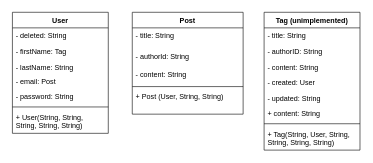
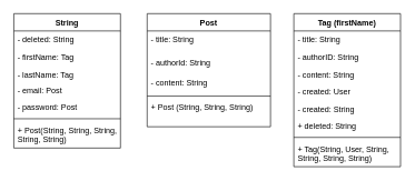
- <mxCell id="2" value="User" style="swimlane;fontStyle=1;align=center;verticalAlign=top;childLayout=stackLayout;horizontal=1;startSize=26;horizontalStack=0;resizeParent=1;resizeParentMax=0;resizeLast=0;collapsible=1;marginBottom=0;" parent="1" vertex="1"><mxGeometry x="20" y="20" width="160" height="202" as="geometry" /></mxCell>
+ <mxCell id="2" value="String" style="swimlane;fontStyle=1;align=center;verticalAlign=top;childLayout=stackLayout;horizontal=1;startSize=26;horizontalStack=0;resizeParent=1;resizeParentMax=0;resizeLast=0;collapsible=1;marginBottom=0;" parent="1" vertex="1"><mxGeometry x="20" y="20" width="160" height="202" as="geometry" /></mxCell>
- <mxCell id="16" value="Tag (unimplemented)" style="swimlane;fontStyle=1;align=center;verticalAlign=top;childLayout=stackLayout;horizontal=1;startSize=26;horizontalStack=0;resizeParent=1;resizeParentMax=0;resizeLast=0;collapsible=1;marginBottom=0;" parent="1" vertex="1"><mxGeometry x="440" y="20" width="160" height="230" as="geometry" /></mxCell>
+ <mxCell id="16" value="Tag (firstName)" style="swimlane;fontStyle=1;align=center;verticalAlign=top;childLayout=stackLayout;horizontal=1;startSize=26;horizontalStack=0;resizeParent=1;resizeParentMax=0;resizeLast=0;collapsible=1;marginBottom=0;" parent="1" vertex="1"><mxGeometry x="440" y="20" width="160" height="230" as="geometry" /></mxCell>
- <mxCell id="5" value="- lastName: String" style="text;strokeColor=none;fillColor=none;align=left;verticalAlign=top;spacingLeft=4;spacingRight=4;overflow=hidden;rotatable=0;points=[[0,0.5],[1,0.5]];portConstraint=eastwest;" parent="2" vertex="1"><mxGeometry y="78" width="160" height="24" as="geometry" /></mxCell>
+ <mxCell id="5" value="- lastName: Tag" style="text;strokeColor=none;fillColor=none;align=left;verticalAlign=top;spacingLeft=4;spacingRight=4;overflow=hidden;rotatable=0;points=[[0,0.5],[1,0.5]];portConstraint=eastwest;" parent="2" vertex="1"><mxGeometry y="78" width="160" height="24" as="geometry" /></mxCell>
- <mxCell id="7" value="- password: String" style="text;align=left;verticalAlign=top;spacingLeft=4;spacingRight=4;overflow=hidden;rotatable=0;points=[[0,0.5],[1,0.5]];portConstraint=eastwest;rounded=0;shadow=0;html=0;" parent="2" vertex="1"><mxGeometry y="128" width="160" height="26" as="geometry" /></mxCell>
+ <mxCell id="7" value="- password: Post" style="text;align=left;verticalAlign=top;spacingLeft=4;spacingRight=4;overflow=hidden;rotatable=0;points=[[0,0.5],[1,0.5]];portConstraint=eastwest;rounded=0;shadow=0;html=0;" parent="2" vertex="1"><mxGeometry y="128" width="160" height="26" as="geometry" /></mxCell>
- <mxCell id="15" value="+ Post (User, String, String)" style="text;strokeColor=none;fillColor=none;align=left;verticalAlign=top;spacingLeft=4;spacingRight=4;overflow=hidden;rotatable=0;points=[[0,0.5],[1,0.5]];portConstraint=eastwest;whiteSpace=wrap;" parent="10" vertex="1"><mxGeometry y="128" width="185" height="42" as="geometry" /></mxCell>
+ <mxCell id="15" value="+ Post (String, String, String)" style="text;strokeColor=none;fillColor=none;align=left;verticalAlign=top;spacingLeft=4;spacingRight=4;overflow=hidden;rotatable=0;points=[[0,0.5],[1,0.5]];portConstraint=eastwest;whiteSpace=wrap;" parent="10" vertex="1"><mxGeometry y="128" width="185" height="42" as="geometry" /></mxCell>
- <mxCell id="21" value="- updated: String" style="text;strokeColor=none;fillColor=none;align=left;verticalAlign=top;spacingLeft=4;spacingRight=4;overflow=hidden;rotatable=0;points=[[0,0.5],[1,0.5]];portConstraint=eastwest;" parent="16" vertex="1"><mxGeometry y="130" width="160" height="26" as="geometry" /></mxCell>
+ <mxCell id="21" value="- created: String" style="text;strokeColor=none;fillColor=none;align=left;verticalAlign=top;spacingLeft=4;spacingRight=4;overflow=hidden;rotatable=0;points=[[0,0.5],[1,0.5]];portConstraint=eastwest;" parent="16" vertex="1"><mxGeometry y="130" width="160" height="26" as="geometry" /></mxCell>
- <mxCell id="22" value="+ content: String" style="text;strokeColor=none;fillColor=none;align=left;verticalAlign=top;spacingLeft=4;spacingRight=4;overflow=hidden;rotatable=0;points=[[0,0.5],[1,0.5]];portConstraint=eastwest;" parent="16" vertex="1"><mxGeometry y="156" width="160" height="26" as="geometry" /></mxCell>
+ <mxCell id="22" value="+ deleted: String" style="text;strokeColor=none;fillColor=none;align=left;verticalAlign=top;spacingLeft=4;spacingRight=4;overflow=hidden;rotatable=0;points=[[0,0.5],[1,0.5]];portConstraint=eastwest;" parent="16" vertex="1"><mxGeometry y="156" width="160" height="26" as="geometry" /></mxCell>
- <mxCell id="9" value="+ User(String, String, String, String, String)" style="text;align=left;verticalAlign=top;spacingLeft=4;spacingRight=4;overflow=hidden;rotatable=0;points=[[0,0.5],[1,0.5]];portConstraint=eastwest;whiteSpace=wrap;" parent="2" vertex="1"><mxGeometry y="162" width="160" height="40" as="geometry" /></mxCell>
+ <mxCell id="9" value="+ Post(String, String, String, String, String)" style="text;align=left;verticalAlign=top;spacingLeft=4;spacingRight=4;overflow=hidden;rotatable=0;points=[[0,0.5],[1,0.5]];portConstraint=eastwest;whiteSpace=wrap;" parent="2" vertex="1"><mxGeometry y="162" width="160" height="40" as="geometry" /></mxCell>
